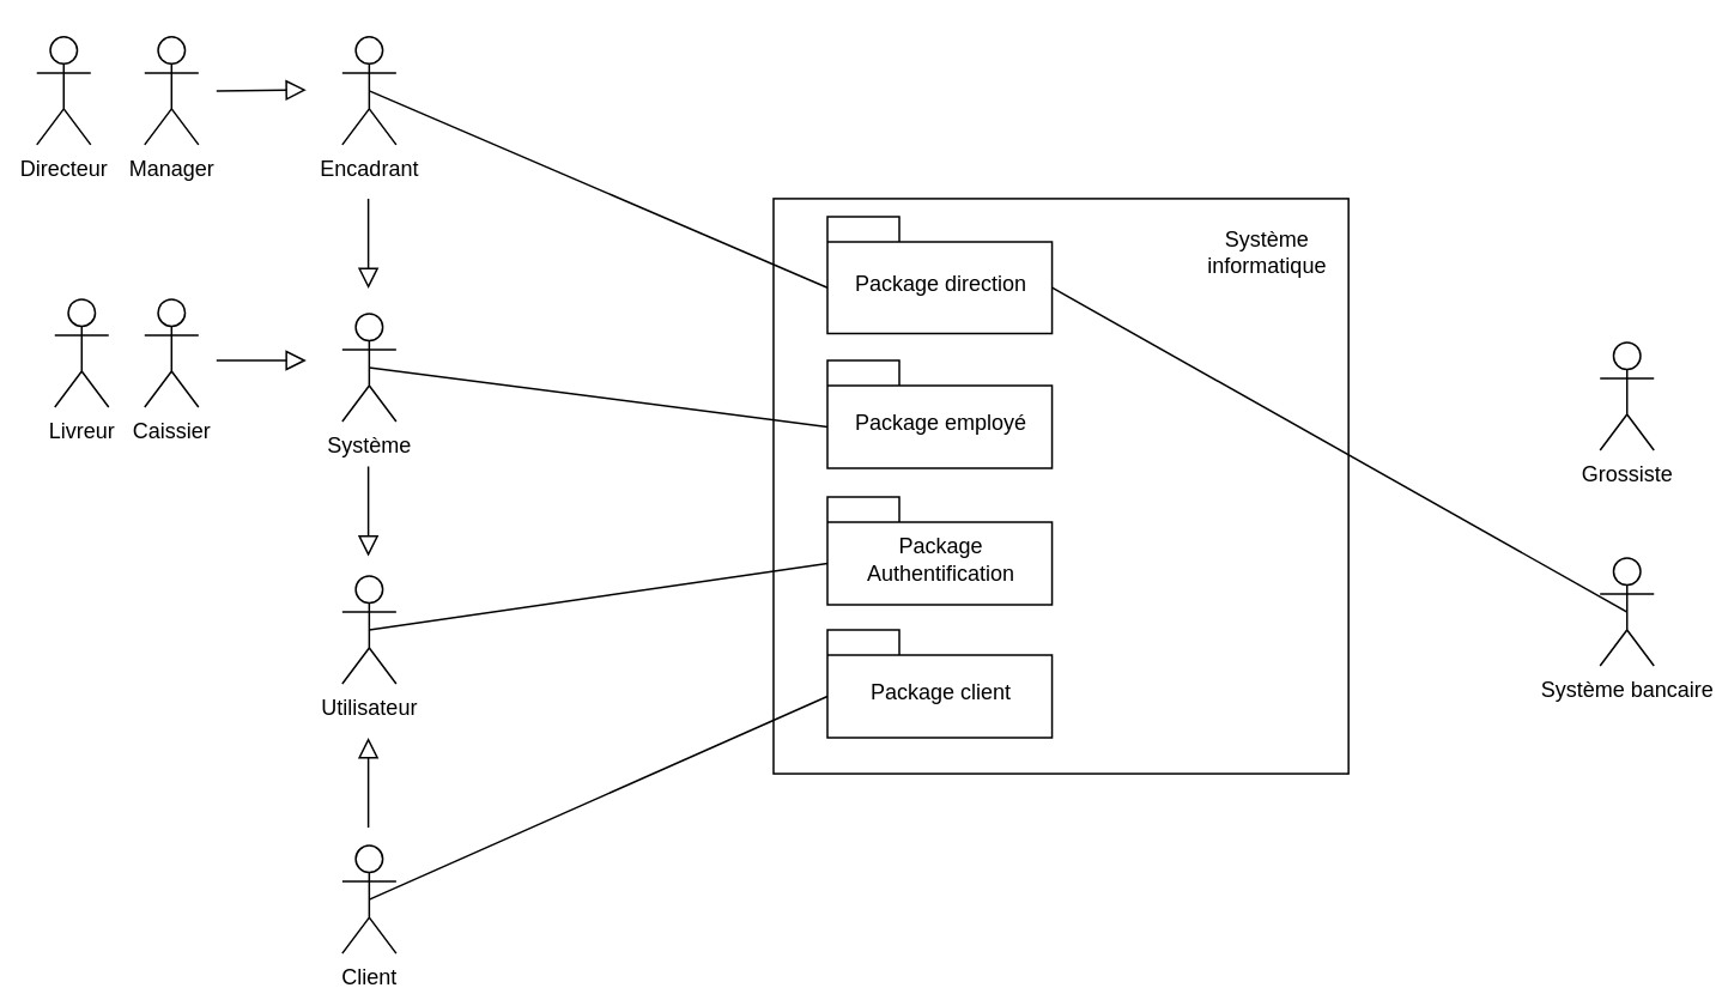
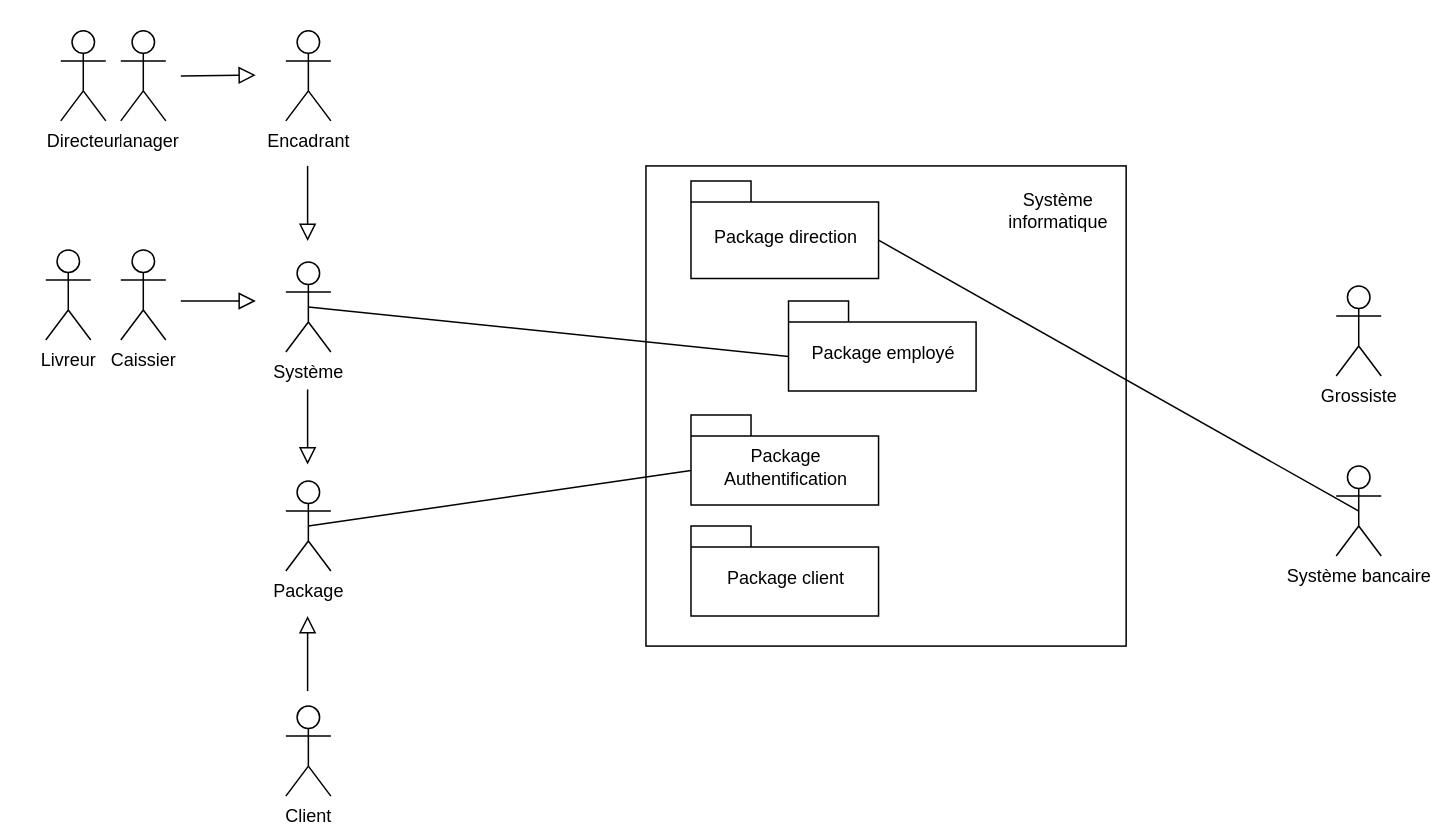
- <mxCell id="13" value="&lt;font color=&quot;#000000&quot;&gt;Directeur&lt;/font&gt;" style="shape=umlActor;verticalLabelPosition=bottom;labelBackgroundColor=#ffffff;verticalAlign=top;html=1;outlineConnect=0;fillColor=#FFFFFF;fontColor=#FFFFFF;" parent="1" vertex="1"><mxGeometry x="20" y="20" width="30" height="60" as="geometry" /></mxCell>
+ <mxCell id="13" value="&lt;font color=&quot;#000000&quot;&gt;Directeur&lt;/font&gt;" style="shape=umlActor;verticalLabelPosition=bottom;labelBackgroundColor=#ffffff;verticalAlign=top;html=1;outlineConnect=0;fillColor=#FFFFFF;fontColor=#FFFFFF;" parent="1" vertex="1"><mxGeometry x="40" y="20" width="30" height="60" as="geometry" /></mxCell>
- <mxCell id="18" value="" style="endArrow=none;html=1;entryX=0;entryY=0;entryDx=0;entryDy=39.5;entryPerimeter=0;exitX=0.5;exitY=0.5;exitDx=0;exitDy=0;exitPerimeter=0;" parent="1" source="17" target="7" edge="1"><mxGeometry width="50" height="50" relative="1" as="geometry"><mxPoint x="410" y="360" as="sourcePoint" /><mxPoint x="460" y="310" as="targetPoint" /></mxGeometry></mxCell>
- <mxCell id="5" value="&lt;span style=&quot;font-weight: normal&quot;&gt;Package employé&lt;/span&gt;" style="shape=folder;fontStyle=1;spacingTop=10;tabWidth=40;tabHeight=14;tabPosition=left;html=1;" parent="1" vertex="1"><mxGeometry x="460" y="200" width="125" height="60" as="geometry" /></mxCell>
+ <mxCell id="5" value="&lt;span style=&quot;font-weight: normal&quot;&gt;Package employé&lt;/span&gt;" style="shape=folder;fontStyle=1;spacingTop=10;tabWidth=40;tabHeight=14;tabPosition=left;html=1;" parent="1" vertex="1"><mxGeometry x="525" y="200" width="125" height="60" as="geometry" /></mxCell>
- <mxCell id="16" value="&lt;font color=&quot;#000000&quot;&gt;Utilisateur&lt;/font&gt;" style="shape=umlActor;verticalLabelPosition=bottom;labelBackgroundColor=#ffffff;verticalAlign=top;html=1;outlineConnect=0;fillColor=#FFFFFF;fontColor=#FFFFFF;" parent="1" vertex="1"><mxGeometry x="190" y="320" width="30" height="60" as="geometry" /></mxCell>
+ <mxCell id="16" value="&lt;font color=&quot;#000000&quot;&gt;Package&lt;/font&gt;" style="shape=umlActor;verticalLabelPosition=bottom;labelBackgroundColor=#ffffff;verticalAlign=top;html=1;outlineConnect=0;fillColor=#FFFFFF;fontColor=#FFFFFF;" parent="1" vertex="1"><mxGeometry x="190" y="320" width="30" height="60" as="geometry" /></mxCell>
- <mxCell id="25" style="edgeStyle=none;rounded=0;orthogonalLoop=1;jettySize=auto;html=1;exitX=0.5;exitY=0.5;exitDx=0;exitDy=0;exitPerimeter=0;entryX=0;entryY=0;entryDx=0;entryDy=37;entryPerimeter=0;endArrow=none;endFill=0;endSize=9;" parent="1" source="26" target="6" edge="1"><mxGeometry relative="1" as="geometry" /></mxCell>
